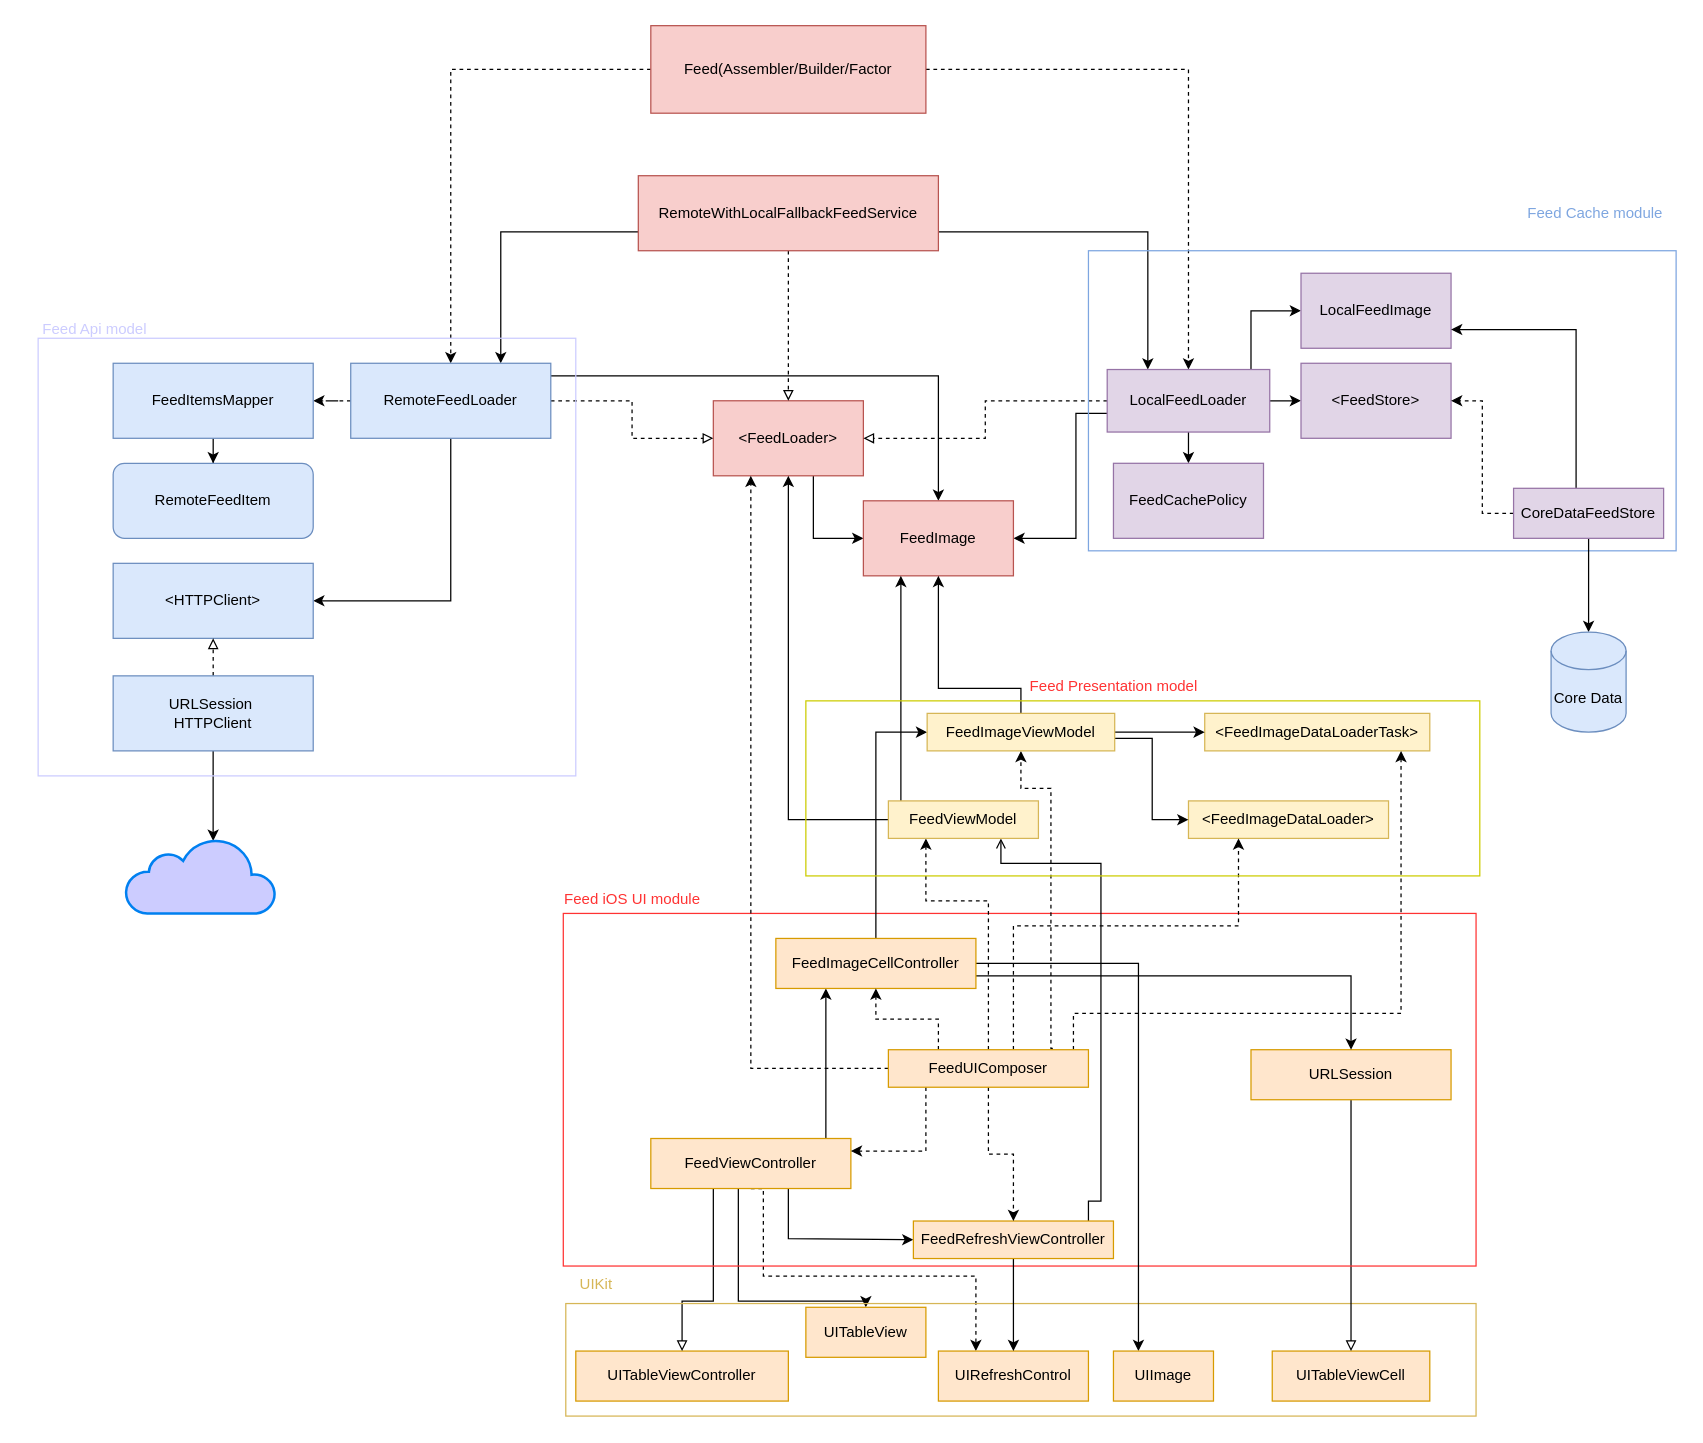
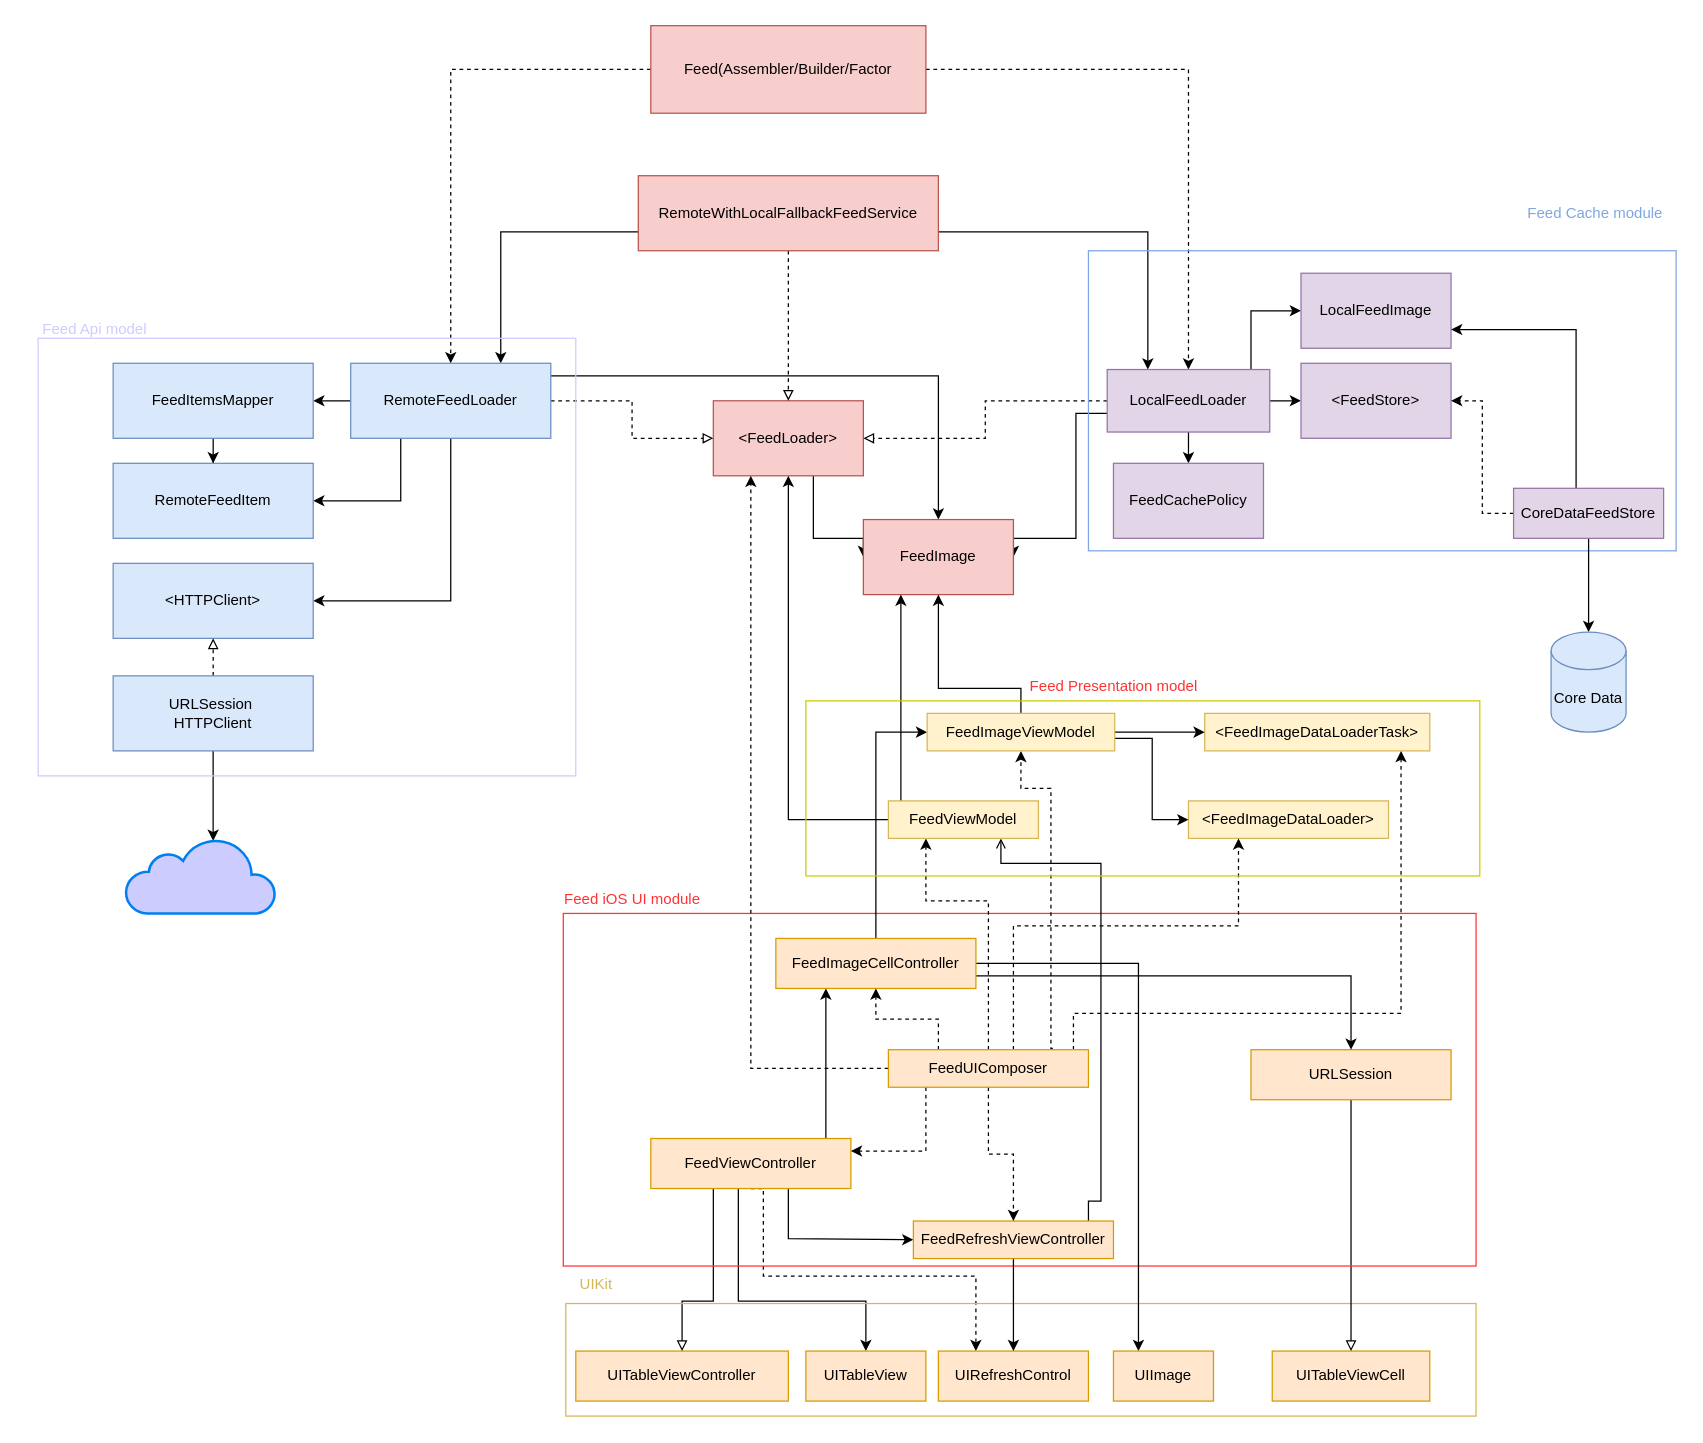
- <mxCell id="12" style="edgeStyle=orthogonalEdgeStyle;rounded=0;orthogonalLoop=1;jettySize=auto;html=1;dashed=1;" parent="1" source="16" target="32" edge="1"><mxGeometry relative="1" as="geometry" /></mxCell>
+ <mxCell id="12" style="edgeStyle=orthogonalEdgeStyle;rounded=0;orthogonalLoop=1;jettySize=auto;html=1;" parent="1" source="16" target="32" edge="1"><mxGeometry relative="1" as="geometry" /></mxCell>
- <mxCell id="42" value="RemoteFeedItem" style="whiteSpace=wrap;html=1;fillColor=#dae8fc;strokeColor=#6c8ebf;rounded=1;" parent="1" vertex="1"><mxGeometry x="90" y="370" width="160" height="60" as="geometry" /></mxCell>
+ <mxCell id="42" value="RemoteFeedItem" style="rounded=0;whiteSpace=wrap;html=1;fillColor=#dae8fc;strokeColor=#6c8ebf;" parent="1" vertex="1"><mxGeometry x="90" y="370" width="160" height="60" as="geometry" /></mxCell>
+ <mxCell id="13" style="edgeStyle=orthogonalEdgeStyle;rounded=0;orthogonalLoop=1;jettySize=auto;html=1;entryX=1;entryY=0.5;entryDx=0;entryDy=0;exitX=0.25;exitY=1;exitDx=0;exitDy=0;" parent="1" source="16" target="42" edge="1"><mxGeometry relative="1" as="geometry"><Array as="points"><mxPoint x="320" y="400" /></Array></mxGeometry></mxCell>
- <mxCell id="43" value="FeedImage" style="rounded=0;whiteSpace=wrap;html=1;fillColor=#f8cecc;strokeColor=#b85450;" parent="1" vertex="1"><mxGeometry x="690" y="400" width="120" height="60" as="geometry" /></mxCell>
+ <mxCell id="43" value="FeedImage" style="rounded=0;whiteSpace=wrap;html=1;fillColor=#f8cecc;strokeColor=#b85450;" parent="1" vertex="1"><mxGeometry x="690" y="415" width="120" height="60" as="geometry" /></mxCell>
- <mxCell id="55" value="UITableView&lt;br&gt;" style="rounded=0;whiteSpace=wrap;html=1;fillColor=#ffe6cc;strokeColor=#d79b00;" parent="1" vertex="1"><mxGeometry x="644" y="1045" width="96" height="40" as="geometry" /></mxCell>
+ <mxCell id="55" value="UITableView&lt;br&gt;" style="rounded=0;whiteSpace=wrap;html=1;fillColor=#ffe6cc;strokeColor=#d79b00;" parent="1" vertex="1"><mxGeometry x="644" y="1080" width="96" height="40" as="geometry" /></mxCell>
